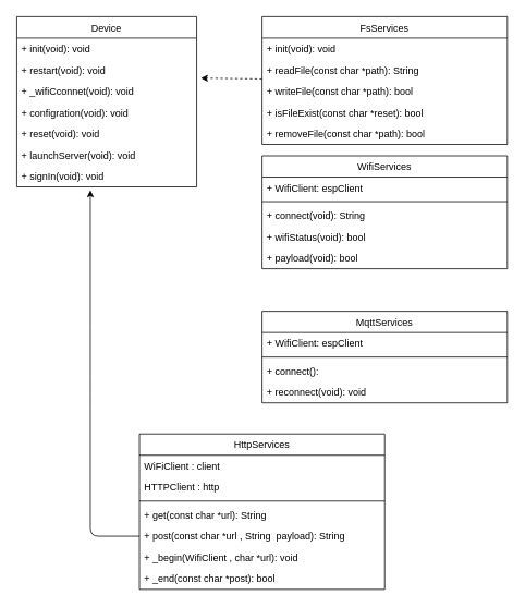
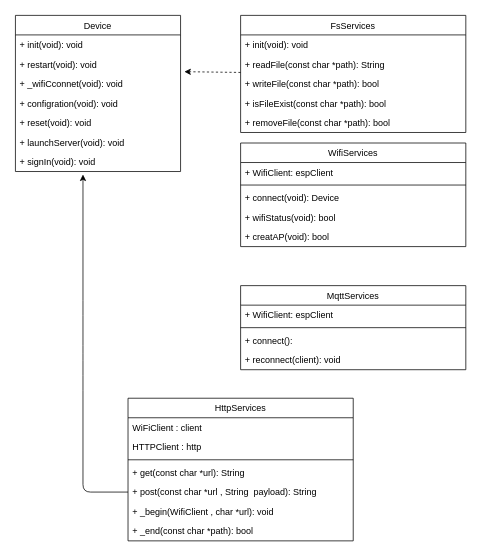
- <mxCell id="15" value="+ isFileExist(const char *reset): bool" style="text;strokeColor=none;fillColor=none;align=left;verticalAlign=top;spacingLeft=4;spacingRight=4;overflow=hidden;rotatable=0;points=[[0,0.5],[1,0.5]];portConstraint=eastwest;" parent="11" vertex="1"><mxGeometry y="104" width="300" height="26" as="geometry" /></mxCell>
+ <mxCell id="15" value="+ isFileExist(const char *path): bool" style="text;strokeColor=none;fillColor=none;align=left;verticalAlign=top;spacingLeft=4;spacingRight=4;overflow=hidden;rotatable=0;points=[[0,0.5],[1,0.5]];portConstraint=eastwest;" parent="11" vertex="1"><mxGeometry y="104" width="300" height="26" as="geometry" /></mxCell>
- <mxCell id="20" value="+ connect(void): String" style="text;strokeColor=none;fillColor=none;align=left;verticalAlign=top;spacingLeft=4;spacingRight=4;overflow=hidden;rotatable=0;points=[[0,0.5],[1,0.5]];portConstraint=eastwest;" parent="17" vertex="1"><mxGeometry y="60" width="300" height="26" as="geometry" /></mxCell>
+ <mxCell id="20" value="+ connect(void): Device" style="text;strokeColor=none;fillColor=none;align=left;verticalAlign=top;spacingLeft=4;spacingRight=4;overflow=hidden;rotatable=0;points=[[0,0.5],[1,0.5]];portConstraint=eastwest;" parent="17" vertex="1"><mxGeometry y="60" width="300" height="26" as="geometry" /></mxCell>
- <mxCell id="22" value="+ payload(void): bool" style="text;strokeColor=none;fillColor=none;align=left;verticalAlign=top;spacingLeft=4;spacingRight=4;overflow=hidden;rotatable=0;points=[[0,0.5],[1,0.5]];portConstraint=eastwest;" parent="17" vertex="1"><mxGeometry y="112" width="300" height="26" as="geometry" /></mxCell>
+ <mxCell id="22" value="+ creatAP(void): bool" style="text;strokeColor=none;fillColor=none;align=left;verticalAlign=top;spacingLeft=4;spacingRight=4;overflow=hidden;rotatable=0;points=[[0,0.5],[1,0.5]];portConstraint=eastwest;" parent="17" vertex="1"><mxGeometry y="112" width="300" height="26" as="geometry" /></mxCell>
- <mxCell id="27" value="+ reconnect(void): void" style="text;strokeColor=none;fillColor=none;align=left;verticalAlign=top;spacingLeft=4;spacingRight=4;overflow=hidden;rotatable=0;points=[[0,0.5],[1,0.5]];portConstraint=eastwest;" parent="23" vertex="1"><mxGeometry y="86" width="300" height="26" as="geometry" /></mxCell>
+ <mxCell id="27" value="+ reconnect(client): void" style="text;strokeColor=none;fillColor=none;align=left;verticalAlign=top;spacingLeft=4;spacingRight=4;overflow=hidden;rotatable=0;points=[[0,0.5],[1,0.5]];portConstraint=eastwest;" parent="23" vertex="1"><mxGeometry y="86" width="300" height="26" as="geometry" /></mxCell>
- <mxCell id="35" value="+ _end(const char *post): bool" style="text;strokeColor=none;fillColor=none;align=left;verticalAlign=top;spacingLeft=4;spacingRight=4;overflow=hidden;rotatable=0;points=[[0,0.5],[1,0.5]];portConstraint=eastwest;" parent="28" vertex="1"><mxGeometry y="164" width="300" height="26" as="geometry" /></mxCell>
+ <mxCell id="35" value="+ _end(const char *path): bool" style="text;strokeColor=none;fillColor=none;align=left;verticalAlign=top;spacingLeft=4;spacingRight=4;overflow=hidden;rotatable=0;points=[[0,0.5],[1,0.5]];portConstraint=eastwest;" parent="28" vertex="1"><mxGeometry y="164" width="300" height="26" as="geometry" /></mxCell>
